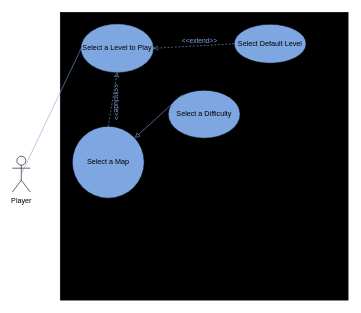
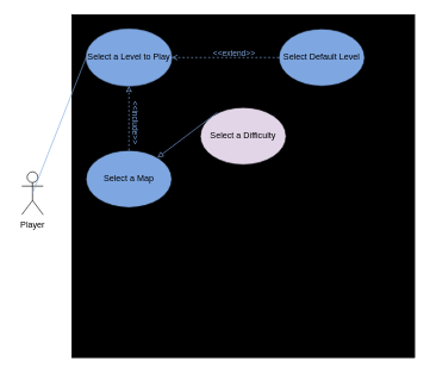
- <mxCell id="9" value="Select Default Level" style="ellipse;whiteSpace=wrap;html=1;fillColor=#7EA6E0;" vertex="1" parent="1"><mxGeometry x="390" y="40" width="120" height="65" as="geometry" /></mxCell>
+ <mxCell id="9" value="Select Default Level" style="ellipse;whiteSpace=wrap;html=1;fillColor=#7EA6E0;" vertex="1" parent="1"><mxGeometry x="390" y="40" width="120" height="80" as="geometry" /></mxCell>
- <mxCell id="6" value="Select a Level to Play" style="ellipse;whiteSpace=wrap;html=1;fillColor=#7EA6E0;gradientColor=none;strokeColor=#6c8ebf;" vertex="1" parent="1"><mxGeometry x="135" y="40" width="120" height="80" as="geometry" /></mxCell>
+ <mxCell id="6" value="Select a Level to Play" style="ellipse;whiteSpace=wrap;html=1;fillColor=#7EA6E0;gradientColor=none;strokeColor=#6c8ebf;" vertex="1" parent="1"><mxGeometry x="120" y="40" width="120" height="80" as="geometry" /></mxCell>
- <mxCell id="8" value="Select a Difficulty" style="ellipse;whiteSpace=wrap;html=1;fillColor=#7EA6E0;" vertex="1" parent="1"><mxGeometry x="280" y="150" width="120" height="80" as="geometry" /></mxCell>
+ <mxCell id="8" value="Select a Difficulty" style="ellipse;whiteSpace=wrap;html=1;fillColor=#e1d5e7;" vertex="1" parent="1"><mxGeometry x="280" y="150" width="120" height="80" as="geometry" /></mxCell>
- <mxCell id="7" value="Select a Map" style="ellipse;whiteSpace=wrap;html=1;fillColor=#7EA6E0;" vertex="1" parent="1"><mxGeometry x="120" y="210" width="120" height="120" as="geometry" /></mxCell>
+ <mxCell id="7" value="Select a Map" style="ellipse;whiteSpace=wrap;html=1;fillColor=#7EA6E0;" vertex="1" parent="1"><mxGeometry x="120" y="210" width="120" height="80" as="geometry" /></mxCell>
- <mxCell id="4" value="Player" style="shape=umlActor;verticalLabelPosition=bottom;verticalAlign=top;html=1;outlineConnect=0;" vertex="1" parent="1"><mxGeometry x="20" y="260" width="30" height="60" as="geometry" /></mxCell>
+ <mxCell id="4" value="Player" style="shape=umlActor;verticalLabelPosition=bottom;verticalAlign=top;html=1;outlineConnect=0;" vertex="1" parent="1"><mxGeometry x="30" y="240" width="30" height="60" as="geometry" /></mxCell>
